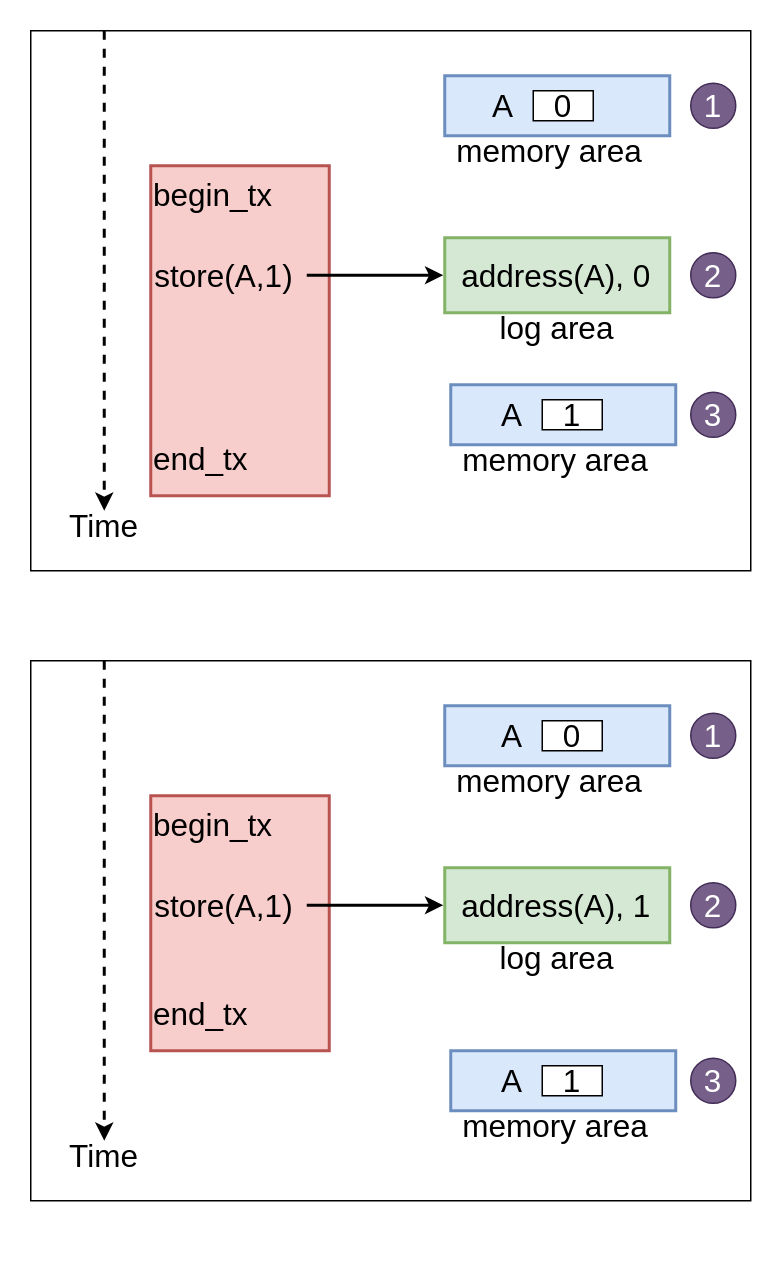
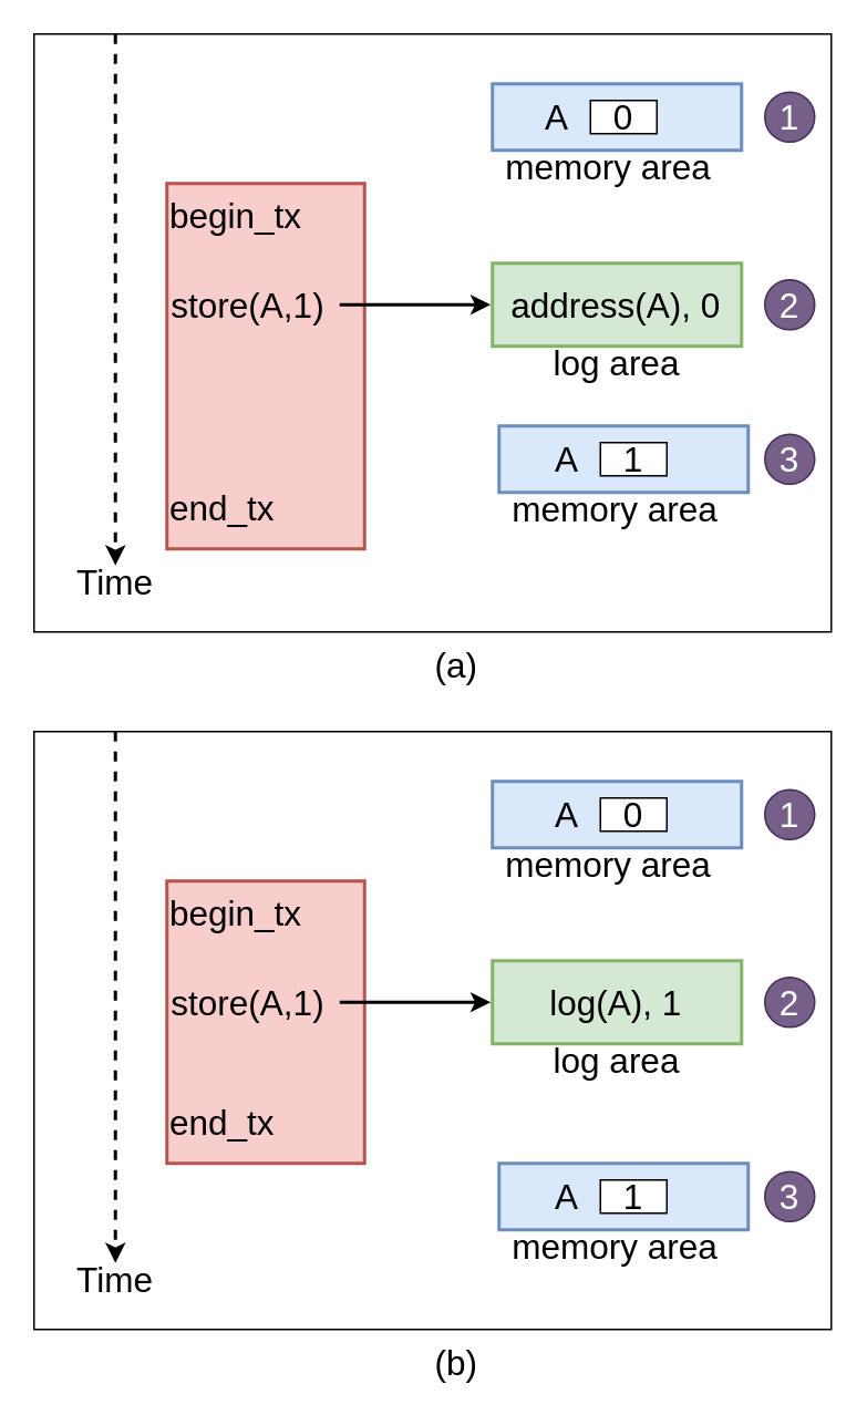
+ <mxCell id="13" value="(a)" style="text;html=1;strokeColor=none;fillColor=none;align=center;verticalAlign=middle;whiteSpace=wrap;rounded=0;fontSize=21;fontStyle=0" parent="1" vertex="1"><mxGeometry x="199" y="390" width="151" height="20" as="geometry" /></mxCell>
- <mxCell id="32" value="address(A), 1" style="text;html=1;strokeColor=none;fillColor=none;align=center;verticalAlign=middle;whiteSpace=wrap;rounded=0;fontSize=21;fontStyle=0" parent="1" vertex="1"><mxGeometry x="295" y="593" width="151" height="20" as="geometry" /></mxCell>
+ <mxCell id="32" value="log(A), 1" style="text;html=1;strokeColor=none;fillColor=none;align=center;verticalAlign=middle;whiteSpace=wrap;rounded=0;fontSize=21;fontStyle=0" parent="1" vertex="1"><mxGeometry x="295" y="593" width="151" height="20" as="geometry" /></mxCell>
+ <mxCell id="31" value="(b)" style="text;html=1;strokeColor=none;fillColor=none;align=center;verticalAlign=middle;whiteSpace=wrap;rounded=0;fontSize=21;fontStyle=0" parent="1" vertex="1"><mxGeometry x="199" y="810" width="151" height="20" as="geometry" /></mxCell>
